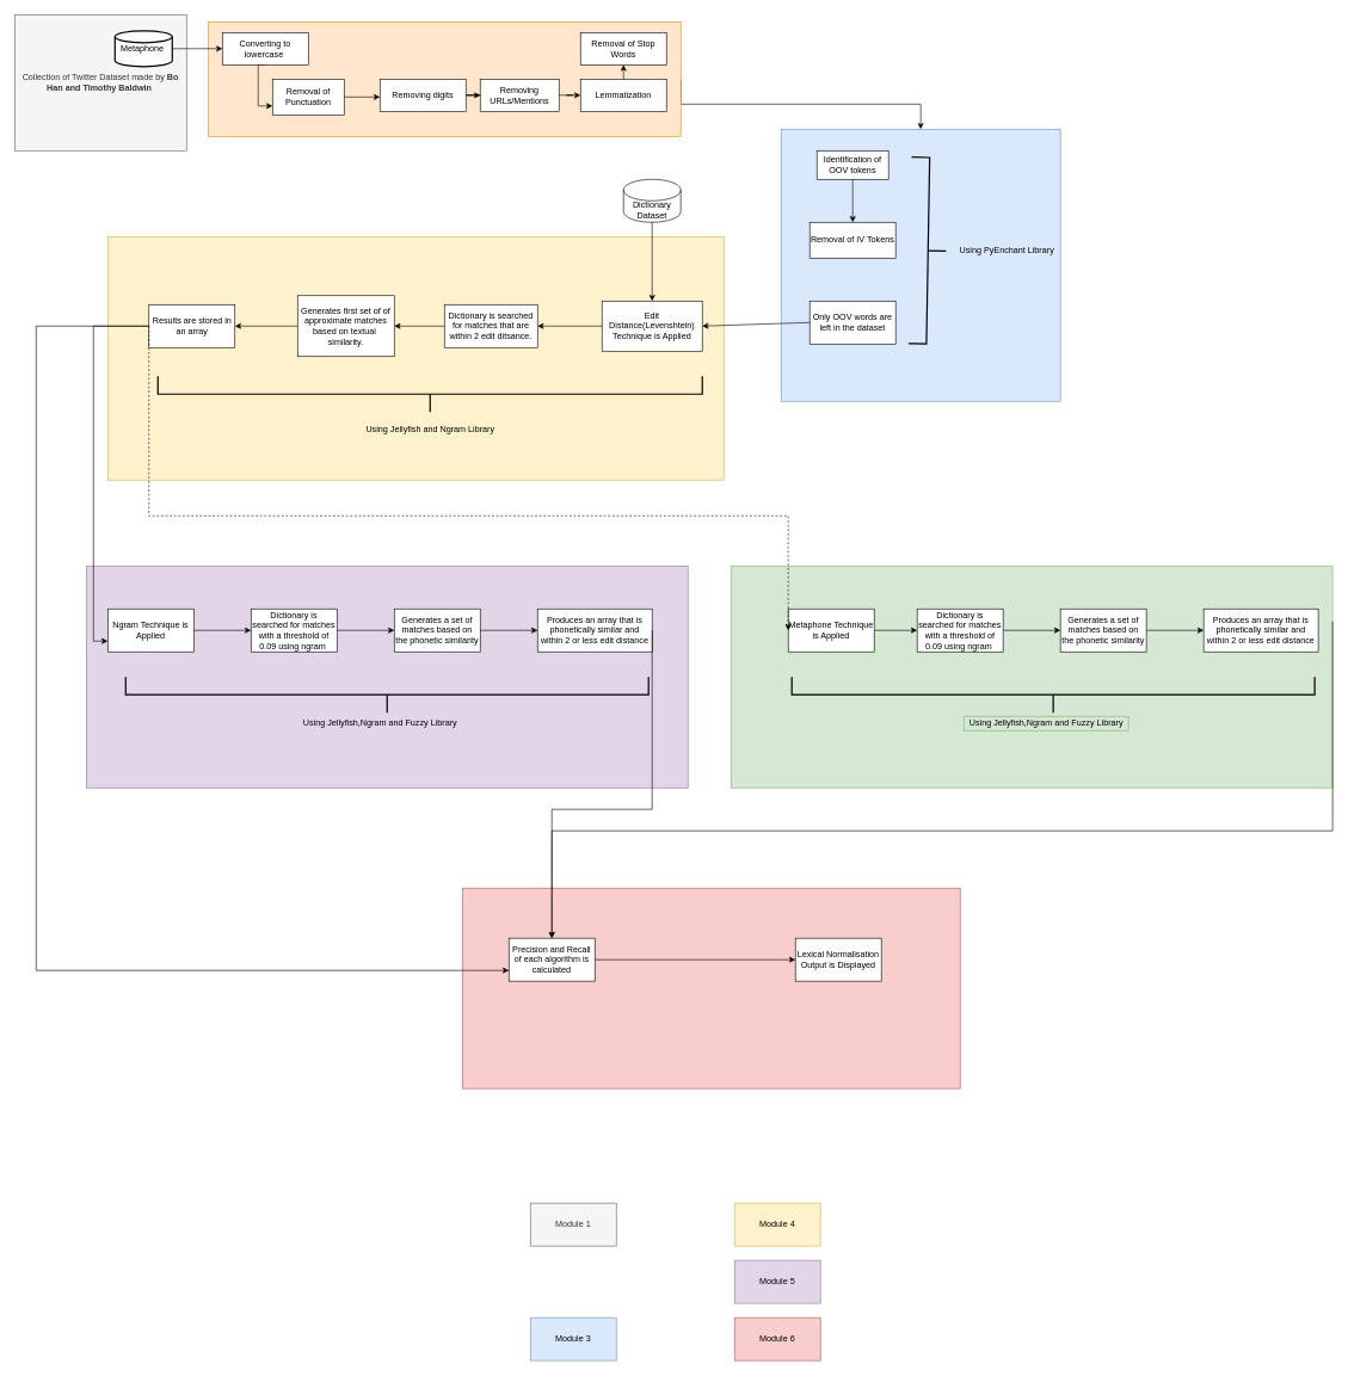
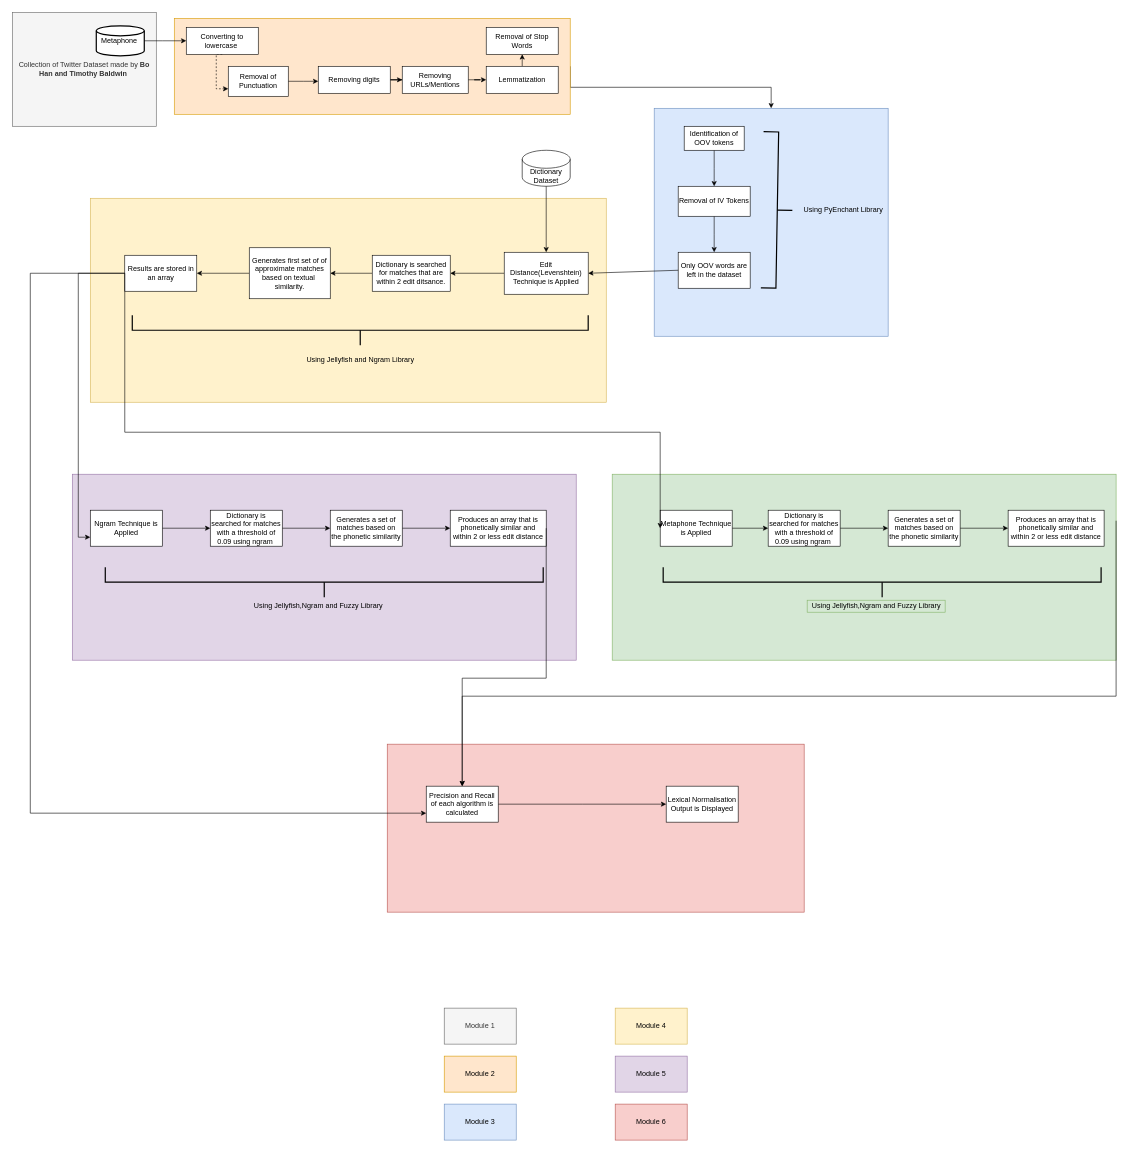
- <mxCell id="7" style="edgeStyle=elbowEdgeStyle;rounded=0;orthogonalLoop=1;jettySize=auto;html=1;exitX=0.5;exitY=1;exitDx=0;exitDy=0;entryX=0;entryY=0.75;entryDx=0;entryDy=0;" edge="1" parent="1" source="8" target="17"><mxGeometry relative="1" as="geometry"><Array as="points"><mxPoint x="360" y="110" /></Array></mxGeometry></mxCell>
+ <mxCell id="7" style="edgeStyle=elbowEdgeStyle;rounded=0;orthogonalLoop=1;jettySize=auto;html=1;exitX=0.5;exitY=1;exitDx=0;exitDy=0;entryX=0;entryY=0.75;entryDx=0;entryDy=0;dashed=1;" edge="1" parent="1" source="8" target="17"><mxGeometry relative="1" as="geometry"><Array as="points"><mxPoint x="360" y="110" /></Array></mxGeometry></mxCell>
+ <mxCell id="22" value="" style="edgeStyle=elbowEdgeStyle;rounded=0;orthogonalLoop=1;jettySize=auto;html=1;" edge="1" parent="1" source="23" target="24"><mxGeometry relative="1" as="geometry" /></mxCell>
- <mxCell id="61" style="edgeStyle=elbowEdgeStyle;rounded=0;orthogonalLoop=1;jettySize=auto;html=1;exitX=0;exitY=0.5;exitDx=0;exitDy=0;entryX=0;entryY=0.5;entryDx=0;entryDy=0;elbow=vertical;dashed=1;" edge="1" parent="1" source="36" target="53"><mxGeometry relative="1" as="geometry"><mxPoint x="990" y="880" as="targetPoint" /><Array as="points"><mxPoint x="960" y="720" /></Array></mxGeometry></mxCell>
+ <mxCell id="61" style="edgeStyle=elbowEdgeStyle;rounded=0;orthogonalLoop=1;jettySize=auto;html=1;exitX=0;exitY=0.5;exitDx=0;exitDy=0;entryX=0;entryY=0.5;entryDx=0;entryDy=0;elbow=vertical;" edge="1" parent="1" source="36" target="53"><mxGeometry relative="1" as="geometry"><mxPoint x="990" y="880" as="targetPoint" /><Array as="points"><mxPoint x="960" y="720" /></Array></mxGeometry></mxCell>
+ <mxCell id="71" value="Module 2" style="rounded=0;whiteSpace=wrap;html=1;strokeColor=#d79b00;strokeWidth=1;fillColor=#ffe6cc;" vertex="1" parent="1"><mxGeometry x="740" y="1760" width="120" height="60" as="geometry" /></mxCell>
